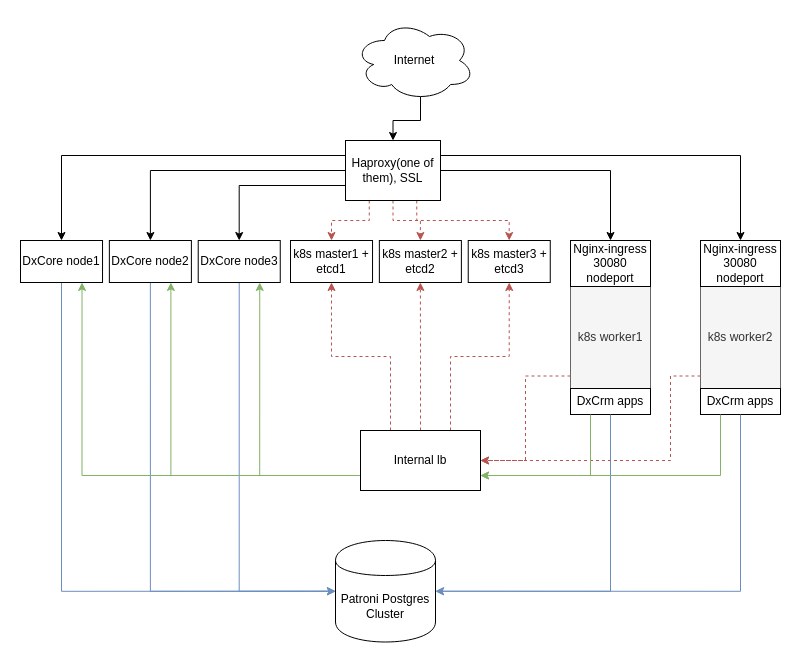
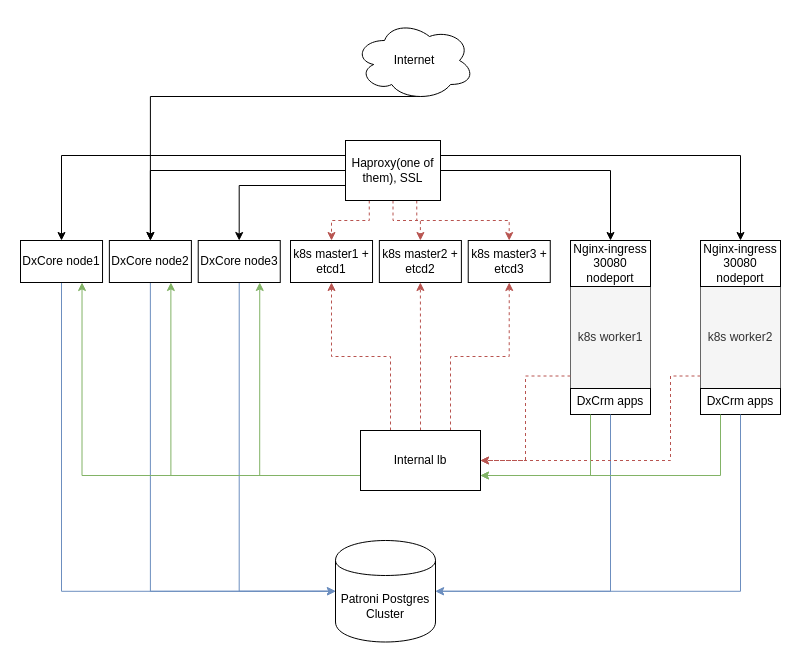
- <mxCell id="2" style="edgeStyle=orthogonalEdgeStyle;rounded=0;orthogonalLoop=1;jettySize=auto;html=1;exitX=0.55;exitY=0.95;exitDx=0;exitDy=0;exitPerimeter=0;" edge="1" parent="1" source="3" target="12"><mxGeometry relative="1" as="geometry" /></mxCell>
+ <mxCell id="2" style="edgeStyle=orthogonalEdgeStyle;rounded=0;orthogonalLoop=1;jettySize=auto;html=1;exitX=0.55;exitY=0.95;exitDx=0;exitDy=0;exitPerimeter=0;" edge="1" parent="1" source="3" target="16"><mxGeometry relative="1" as="geometry" /></mxCell>
